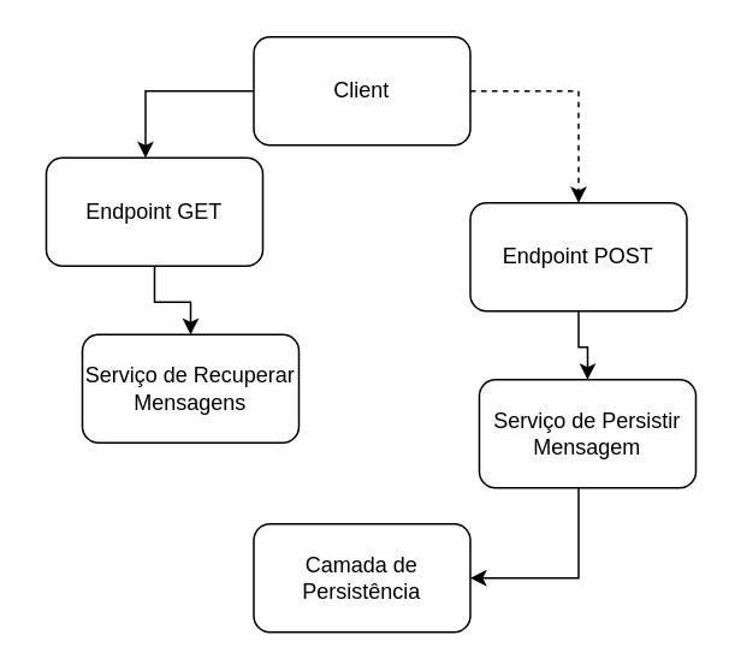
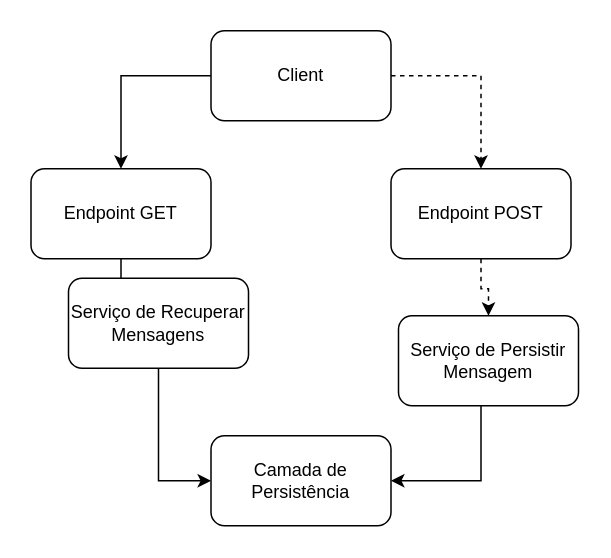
- <mxCell id="3" value="Endpoint&amp;nbsp;GET" style="rounded=1;whiteSpace=wrap;html=1;" vertex="1" parent="1"><mxGeometry x="25" y="87" width="120" height="60" as="geometry" /></mxCell>
+ <mxCell id="3" value="Endpoint&amp;nbsp;GET" style="rounded=1;whiteSpace=wrap;html=1;" vertex="1" parent="1"><mxGeometry x="20" y="112" width="120" height="60" as="geometry" /></mxCell>
- <mxCell id="4" style="edgeStyle=orthogonalEdgeStyle;rounded=0;orthogonalLoop=1;jettySize=auto;html=1;" edge="1" parent="1" source="5" target="9"><mxGeometry relative="1" as="geometry" /></mxCell>
+ <mxCell id="4" style="edgeStyle=orthogonalEdgeStyle;rounded=0;orthogonalLoop=1;jettySize=auto;html=1;dashed=1;" edge="1" parent="1" source="5" target="9"><mxGeometry relative="1" as="geometry" /></mxCell>
+ <mxCell id="6" style="edgeStyle=orthogonalEdgeStyle;rounded=0;orthogonalLoop=1;jettySize=auto;html=1;entryX=0;entryY=0.5;entryDx=0;entryDy=0;" edge="1" parent="1" source="7" target="10"><mxGeometry relative="1" as="geometry" /></mxCell>
